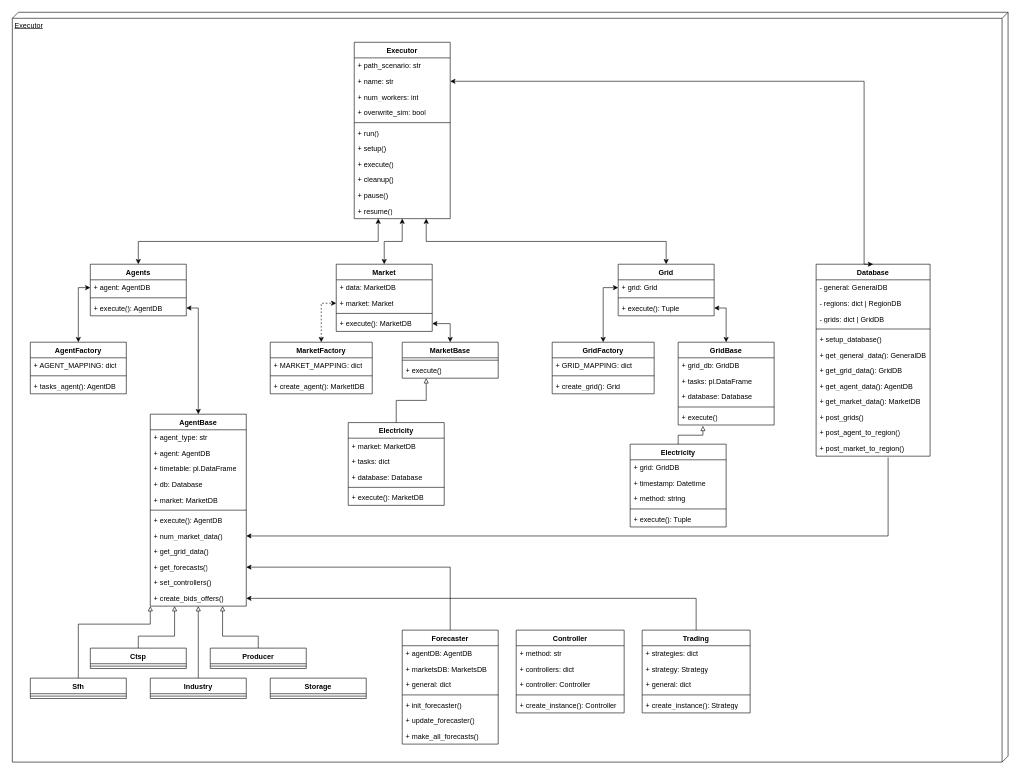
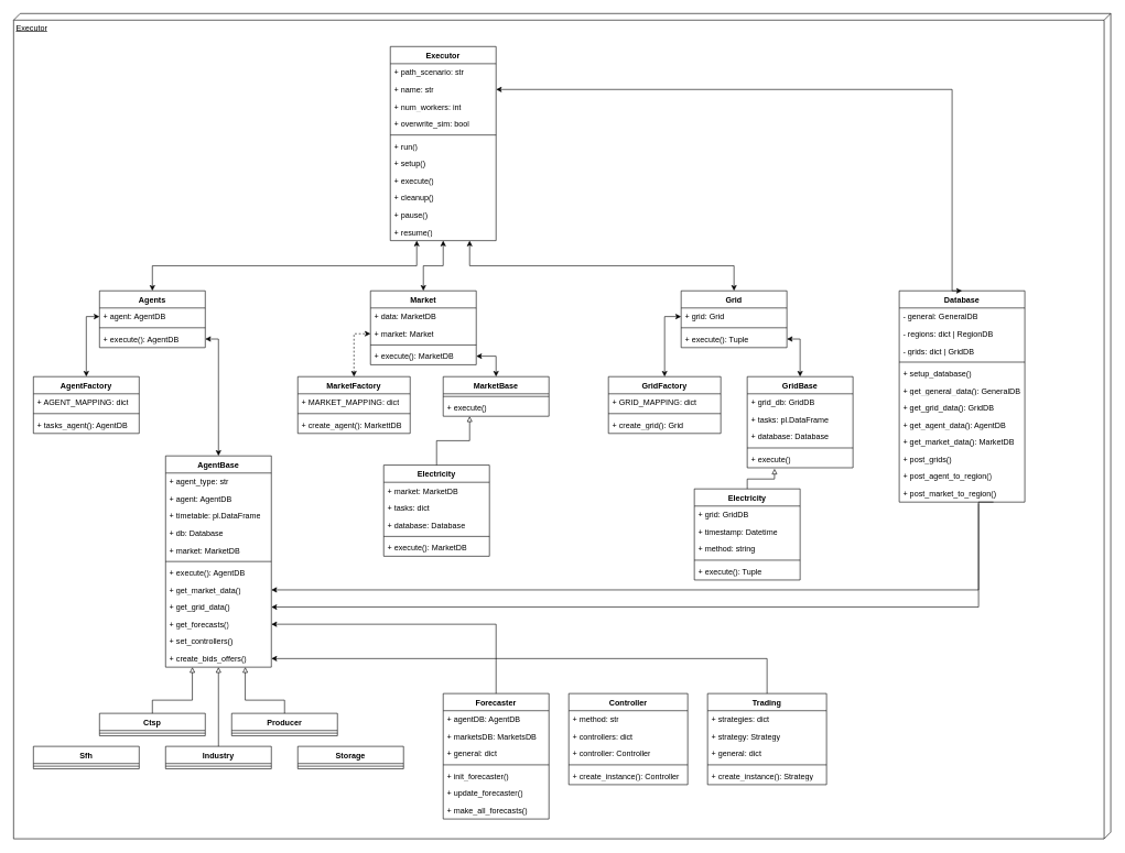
- <mxCell id="59" value="+ num_market_data()" style="text;strokeColor=none;fillColor=none;align=left;verticalAlign=top;spacingLeft=4;spacingRight=4;overflow=hidden;rotatable=0;points=[[0,0.5],[1,0.5]];portConstraint=eastwest;whiteSpace=wrap;html=1;" parent="51" vertex="1"><mxGeometry y="190" width="160" height="26" as="geometry" /></mxCell>
+ <mxCell id="59" value="+ get_market_data()" style="text;strokeColor=none;fillColor=none;align=left;verticalAlign=top;spacingLeft=4;spacingRight=4;overflow=hidden;rotatable=0;points=[[0,0.5],[1,0.5]];portConstraint=eastwest;whiteSpace=wrap;html=1;" parent="51" vertex="1"><mxGeometry y="190" width="160" height="26" as="geometry" /></mxCell>
+ <mxCell id="79" value="" style="endArrow=classic;html=1;rounded=0;edgeStyle=elbowEdgeStyle;exitX=0.75;exitY=1;exitDx=0;exitDy=0;noJump=0;entryX=1;entryY=0.5;entryDx=0;entryDy=0;" parent="1" source="28" target="60" edge="1"><mxGeometry width="50" height="50" relative="1" as="geometry"><mxPoint x="1116" y="566" as="sourcePoint" /><mxPoint x="420" y="783" as="targetPoint" /><Array as="points"><mxPoint x="1480" y="740" /></Array></mxGeometry></mxCell>
- <mxCell id="67" value="" style="endArrow=block;html=1;rounded=0;endFill=0;exitX=0.5;exitY=0;exitDx=0;exitDy=0;entryX=0;entryY=1;entryDx=0;entryDy=0;edgeStyle=orthogonalEdgeStyle;" parent="1" source="65" target="51" edge="1"><mxGeometry width="50" height="50" relative="1" as="geometry"><mxPoint x="500" y="780" as="sourcePoint" /><mxPoint x="290" y="890" as="targetPoint" /><Array as="points"><mxPoint x="130" y="1040" /><mxPoint x="250" y="1040" /></Array></mxGeometry></mxCell>
